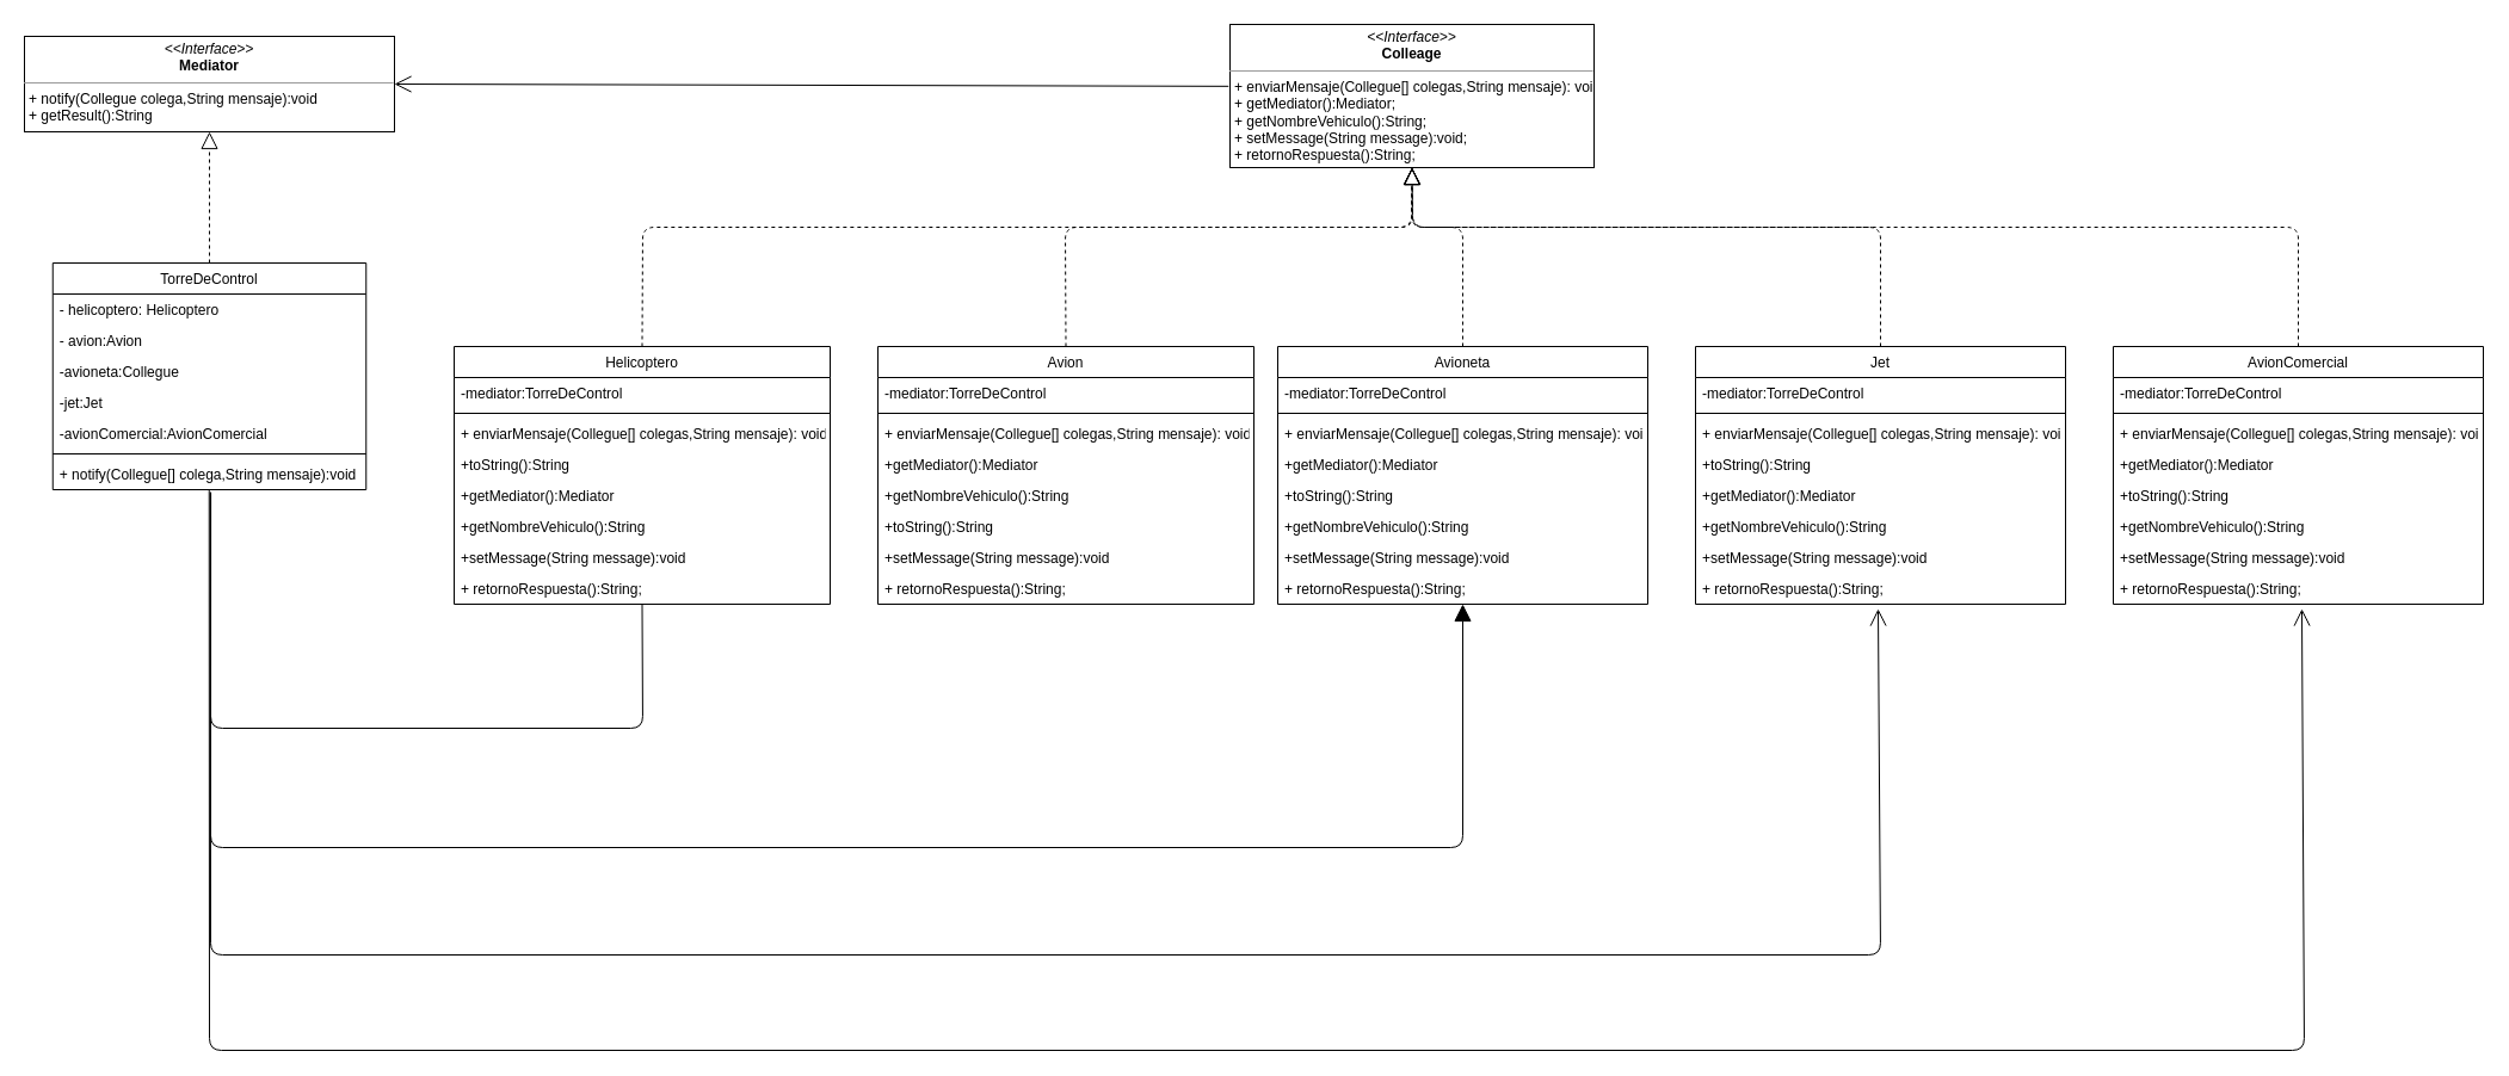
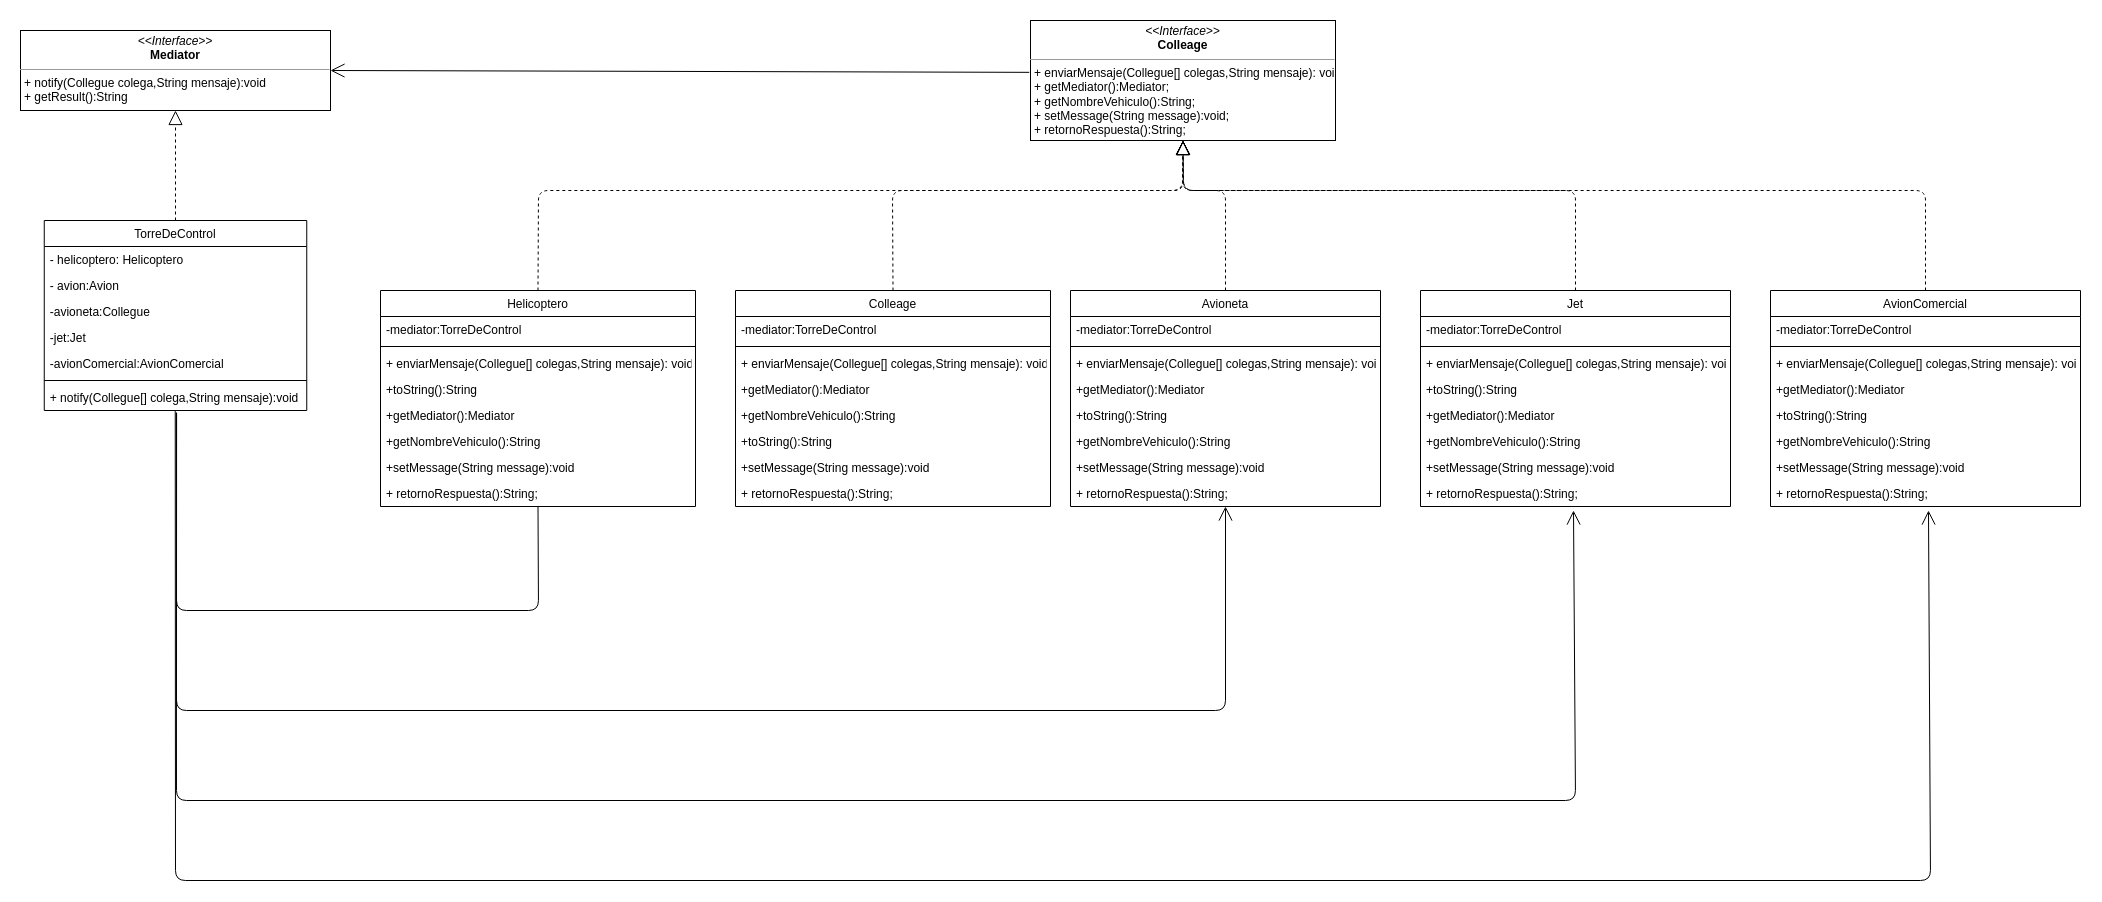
- <mxCell id="20" value="Avion" style="swimlane;fontStyle=0;align=center;verticalAlign=top;childLayout=stackLayout;horizontal=1;startSize=26;horizontalStack=0;resizeParent=1;resizeLast=0;collapsible=1;marginBottom=0;rounded=0;shadow=0;strokeWidth=1;" parent="1" vertex="1"><mxGeometry x="735" y="290" width="315" height="216" as="geometry"><mxRectangle x="550" y="140" width="160" height="26" as="alternateBounds" /></mxGeometry></mxCell>
+ <mxCell id="20" value="Colleage" style="swimlane;fontStyle=0;align=center;verticalAlign=top;childLayout=stackLayout;horizontal=1;startSize=26;horizontalStack=0;resizeParent=1;resizeLast=0;collapsible=1;marginBottom=0;rounded=0;shadow=0;strokeWidth=1;" parent="1" vertex="1"><mxGeometry x="735" y="290" width="315" height="216" as="geometry"><mxRectangle x="550" y="140" width="160" height="26" as="alternateBounds" /></mxGeometry></mxCell>
- <mxCell id="45" value="" style="endArrow=block;endFill=1;endSize=12;html=1;exitX=0.504;exitY=1.077;exitDx=0;exitDy=0;exitPerimeter=0;entryX=0.5;entryY=1;entryDx=0;entryDy=0;" parent="1" source="37" target="11" edge="1"><mxGeometry width="160" relative="1" as="geometry"><mxPoint x="186.05" y="368.936" as="sourcePoint" /><mxPoint x="765" y="520.004" as="targetPoint" /><Array as="points"><mxPoint x="176" y="710" /><mxPoint x="1225" y="710" /></Array></mxGeometry></mxCell>
+ <mxCell id="45" value="" style="endArrow=open;endFill=1;endSize=12;html=1;exitX=0.504;exitY=1.077;exitDx=0;exitDy=0;exitPerimeter=0;entryX=0.5;entryY=1;entryDx=0;entryDy=0;" parent="1" source="37" target="11" edge="1"><mxGeometry width="160" relative="1" as="geometry"><mxPoint x="186.05" y="368.936" as="sourcePoint" /><mxPoint x="765" y="520.004" as="targetPoint" /><Array as="points"><mxPoint x="176" y="710" /><mxPoint x="1225" y="710" /></Array></mxGeometry></mxCell>
